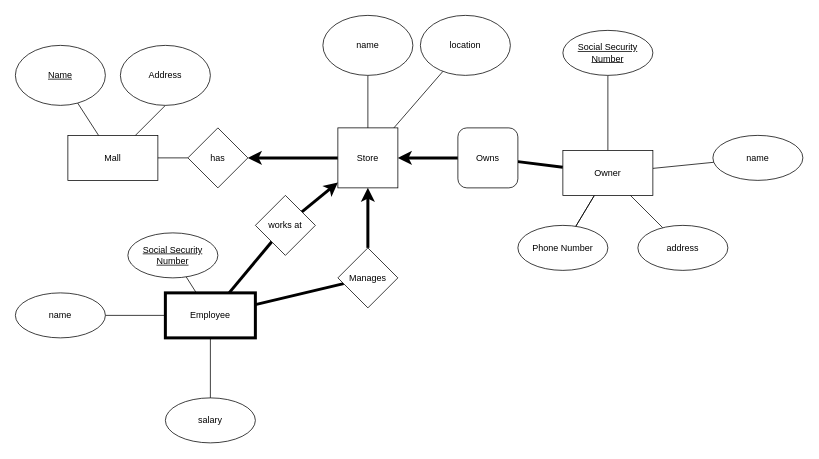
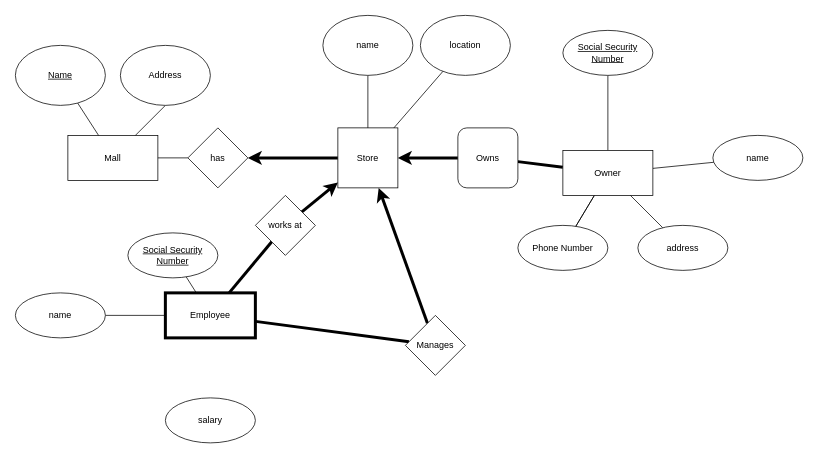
- <mxCell id="30" value="Manages" style="rhombus;whiteSpace=wrap;html=1;" vertex="1" parent="1"><mxGeometry x="450" y="330" width="80" height="80" as="geometry" /></mxCell>
+ <mxCell id="30" value="Manages" style="rhombus;whiteSpace=wrap;html=1;" vertex="1" parent="1"><mxGeometry x="540" y="420" width="80" height="80" as="geometry" /></mxCell>
- <mxCell id="33" value="" style="edgeStyle=none;rounded=1;orthogonalLoop=1;jettySize=auto;html=1;startArrow=none;startFill=0;endArrow=none;endFill=0;strokeColor=default;strokeWidth=1;" edge="1" parent="1" source="34" target="36"><mxGeometry relative="1" as="geometry" /></mxCell>
